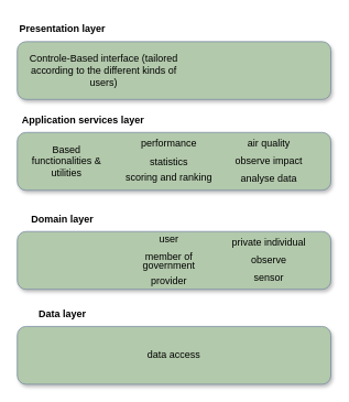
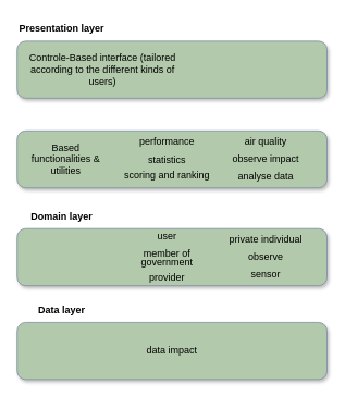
- <mxCell id="6" value="&lt;b&gt;Application services layer&lt;/b&gt;" style="text;html=1;strokeColor=none;fillColor=none;align=center;verticalAlign=middle;whiteSpace=wrap;rounded=0;" vertex="1" parent="2"><mxGeometry y="110" width="160" height="30" as="geometry" /></mxCell>
- <mxCell id="17" value="data access" style="text;html=1;strokeColor=none;fillColor=none;align=center;verticalAlign=middle;whiteSpace=wrap;rounded=0;" vertex="1" parent="2"><mxGeometry x="140" y="390" width="100" height="40" as="geometry" /></mxCell>
+ <mxCell id="17" value="data impact" style="text;html=1;strokeColor=none;fillColor=none;align=center;verticalAlign=middle;whiteSpace=wrap;rounded=0;" vertex="1" parent="2"><mxGeometry x="140" y="390" width="100" height="40" as="geometry" /></mxCell>
